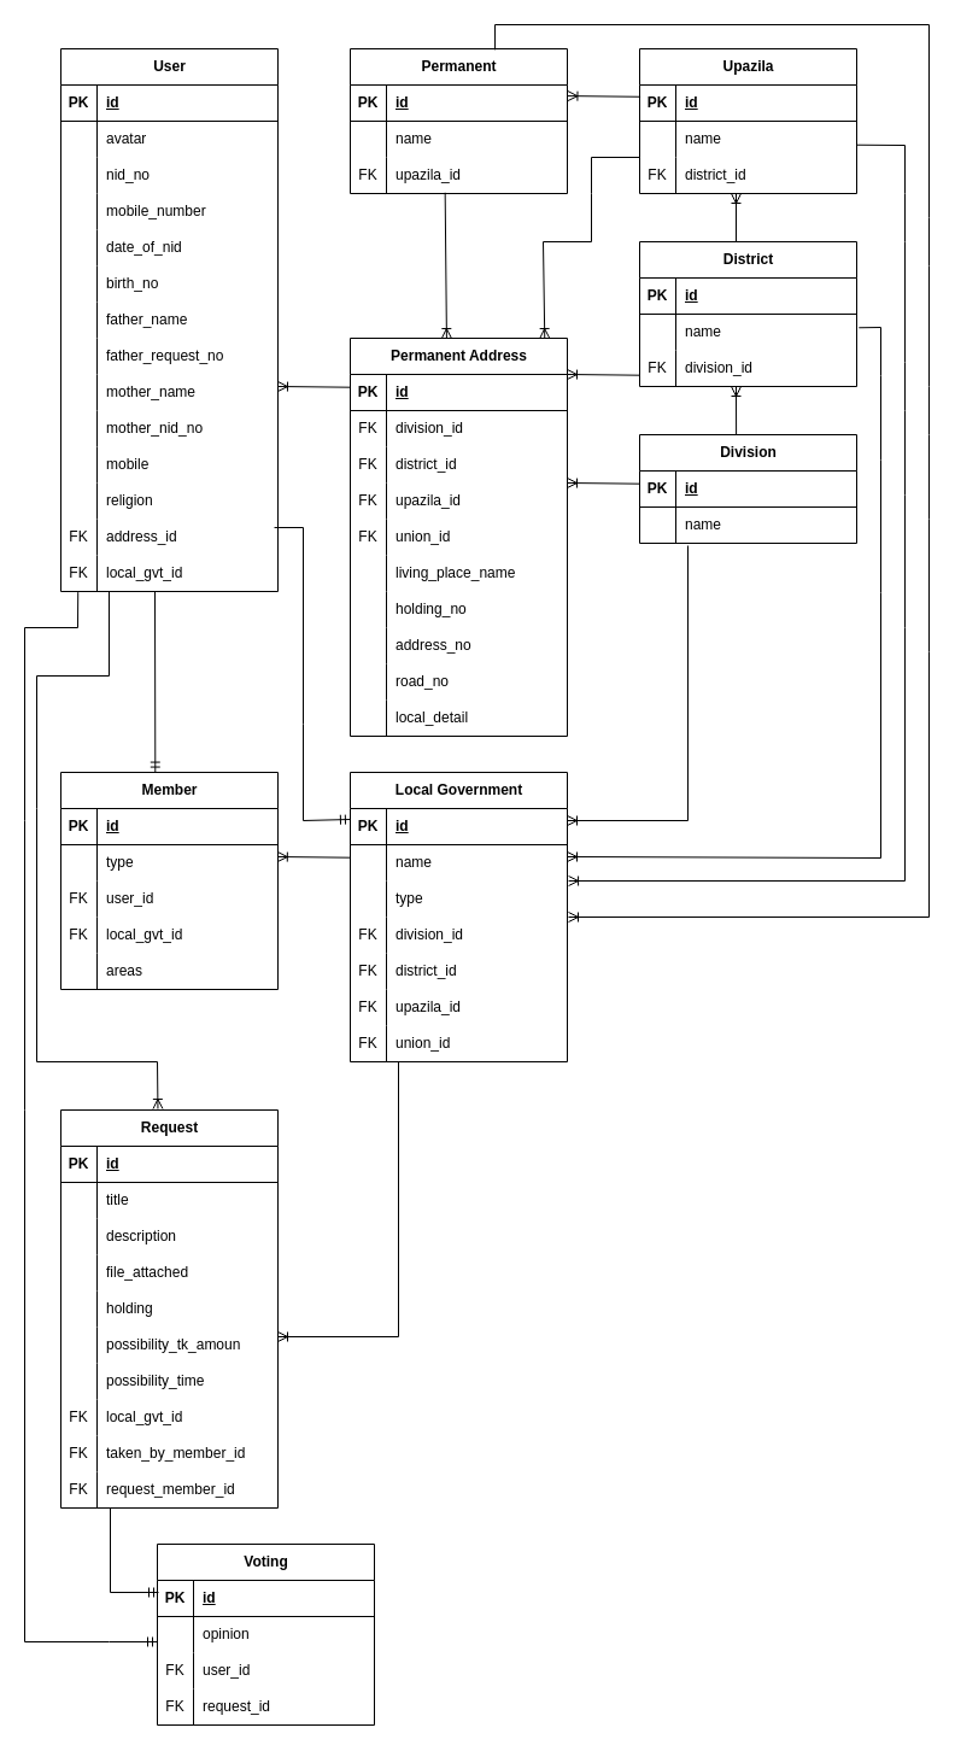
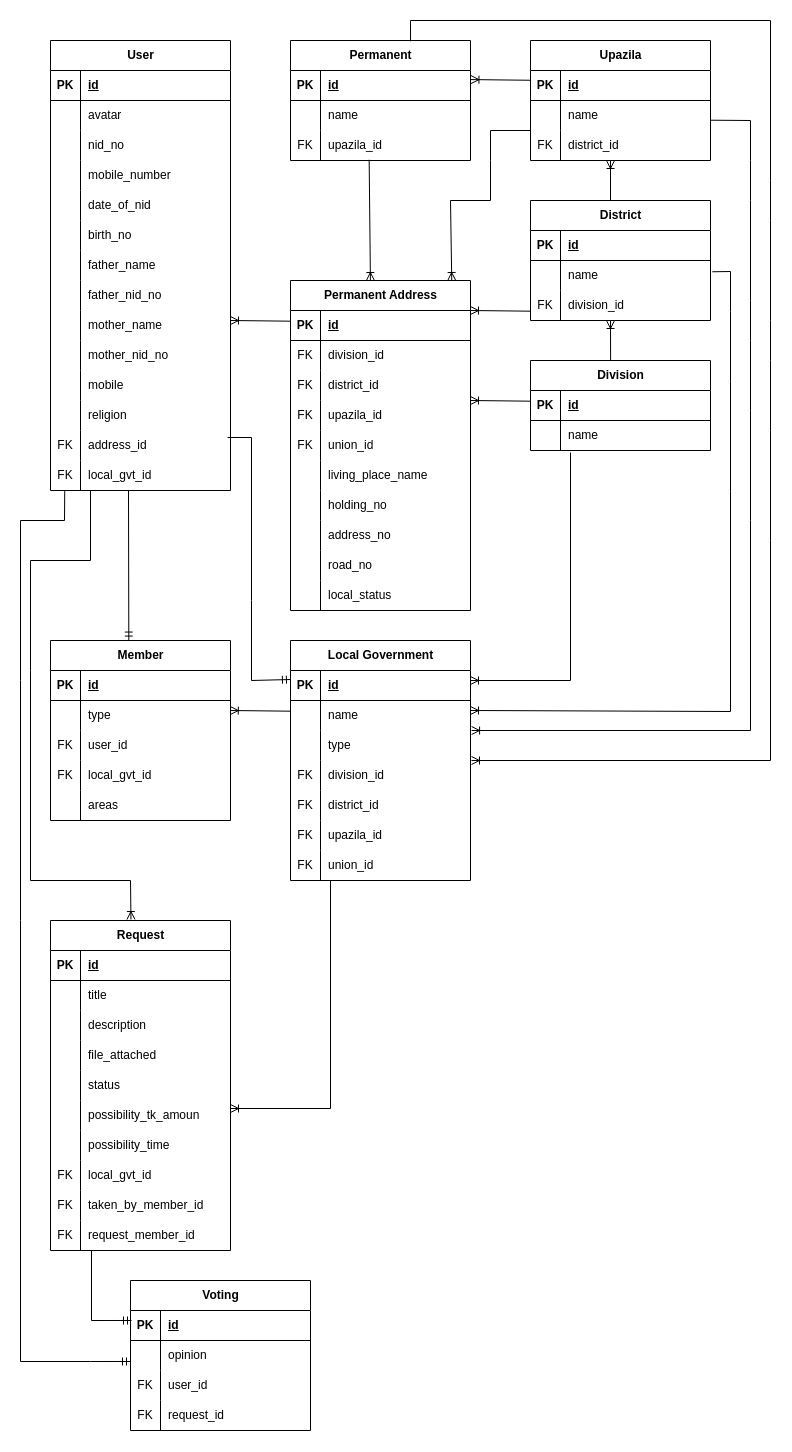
- <mxCell id="57" value="father_request_no" style="shape=partialRectangle;connectable=0;fillColor=none;top=0;left=0;bottom=0;right=0;align=left;spacingLeft=6;overflow=hidden;whiteSpace=wrap;html=1;" parent="55" vertex="1"><mxGeometry x="30" width="150" height="30" as="geometry"><mxRectangle width="150" height="30" as="alternateBounds" /></mxGeometry></mxCell>
+ <mxCell id="57" value="father_nid_no" style="shape=partialRectangle;connectable=0;fillColor=none;top=0;left=0;bottom=0;right=0;align=left;spacingLeft=6;overflow=hidden;whiteSpace=wrap;html=1;" parent="55" vertex="1"><mxGeometry x="30" width="150" height="30" as="geometry"><mxRectangle width="150" height="30" as="alternateBounds" /></mxGeometry></mxCell>
- <mxCell id="32" value="local_detail" style="shape=partialRectangle;connectable=0;fillColor=none;top=0;left=0;bottom=0;right=0;align=left;spacingLeft=6;overflow=hidden;whiteSpace=wrap;html=1;" vertex="1" parent="30"><mxGeometry x="30" width="150" height="30" as="geometry"><mxRectangle width="150" height="30" as="alternateBounds" /></mxGeometry></mxCell>
+ <mxCell id="32" value="local_status" style="shape=partialRectangle;connectable=0;fillColor=none;top=0;left=0;bottom=0;right=0;align=left;spacingLeft=6;overflow=hidden;whiteSpace=wrap;html=1;" vertex="1" parent="30"><mxGeometry x="30" width="150" height="30" as="geometry"><mxRectangle width="150" height="30" as="alternateBounds" /></mxGeometry></mxCell>
- <mxCell id="180" value="holding" style="shape=partialRectangle;connectable=0;fillColor=none;top=0;left=0;bottom=0;right=0;align=left;spacingLeft=6;overflow=hidden;whiteSpace=wrap;html=1;" vertex="1" parent="178"><mxGeometry x="30" width="150" height="30" as="geometry"><mxRectangle width="150" height="30" as="alternateBounds" /></mxGeometry></mxCell>
+ <mxCell id="180" value="status" style="shape=partialRectangle;connectable=0;fillColor=none;top=0;left=0;bottom=0;right=0;align=left;spacingLeft=6;overflow=hidden;whiteSpace=wrap;html=1;" vertex="1" parent="178"><mxGeometry x="30" width="150" height="30" as="geometry"><mxRectangle width="150" height="30" as="alternateBounds" /></mxGeometry></mxCell>
